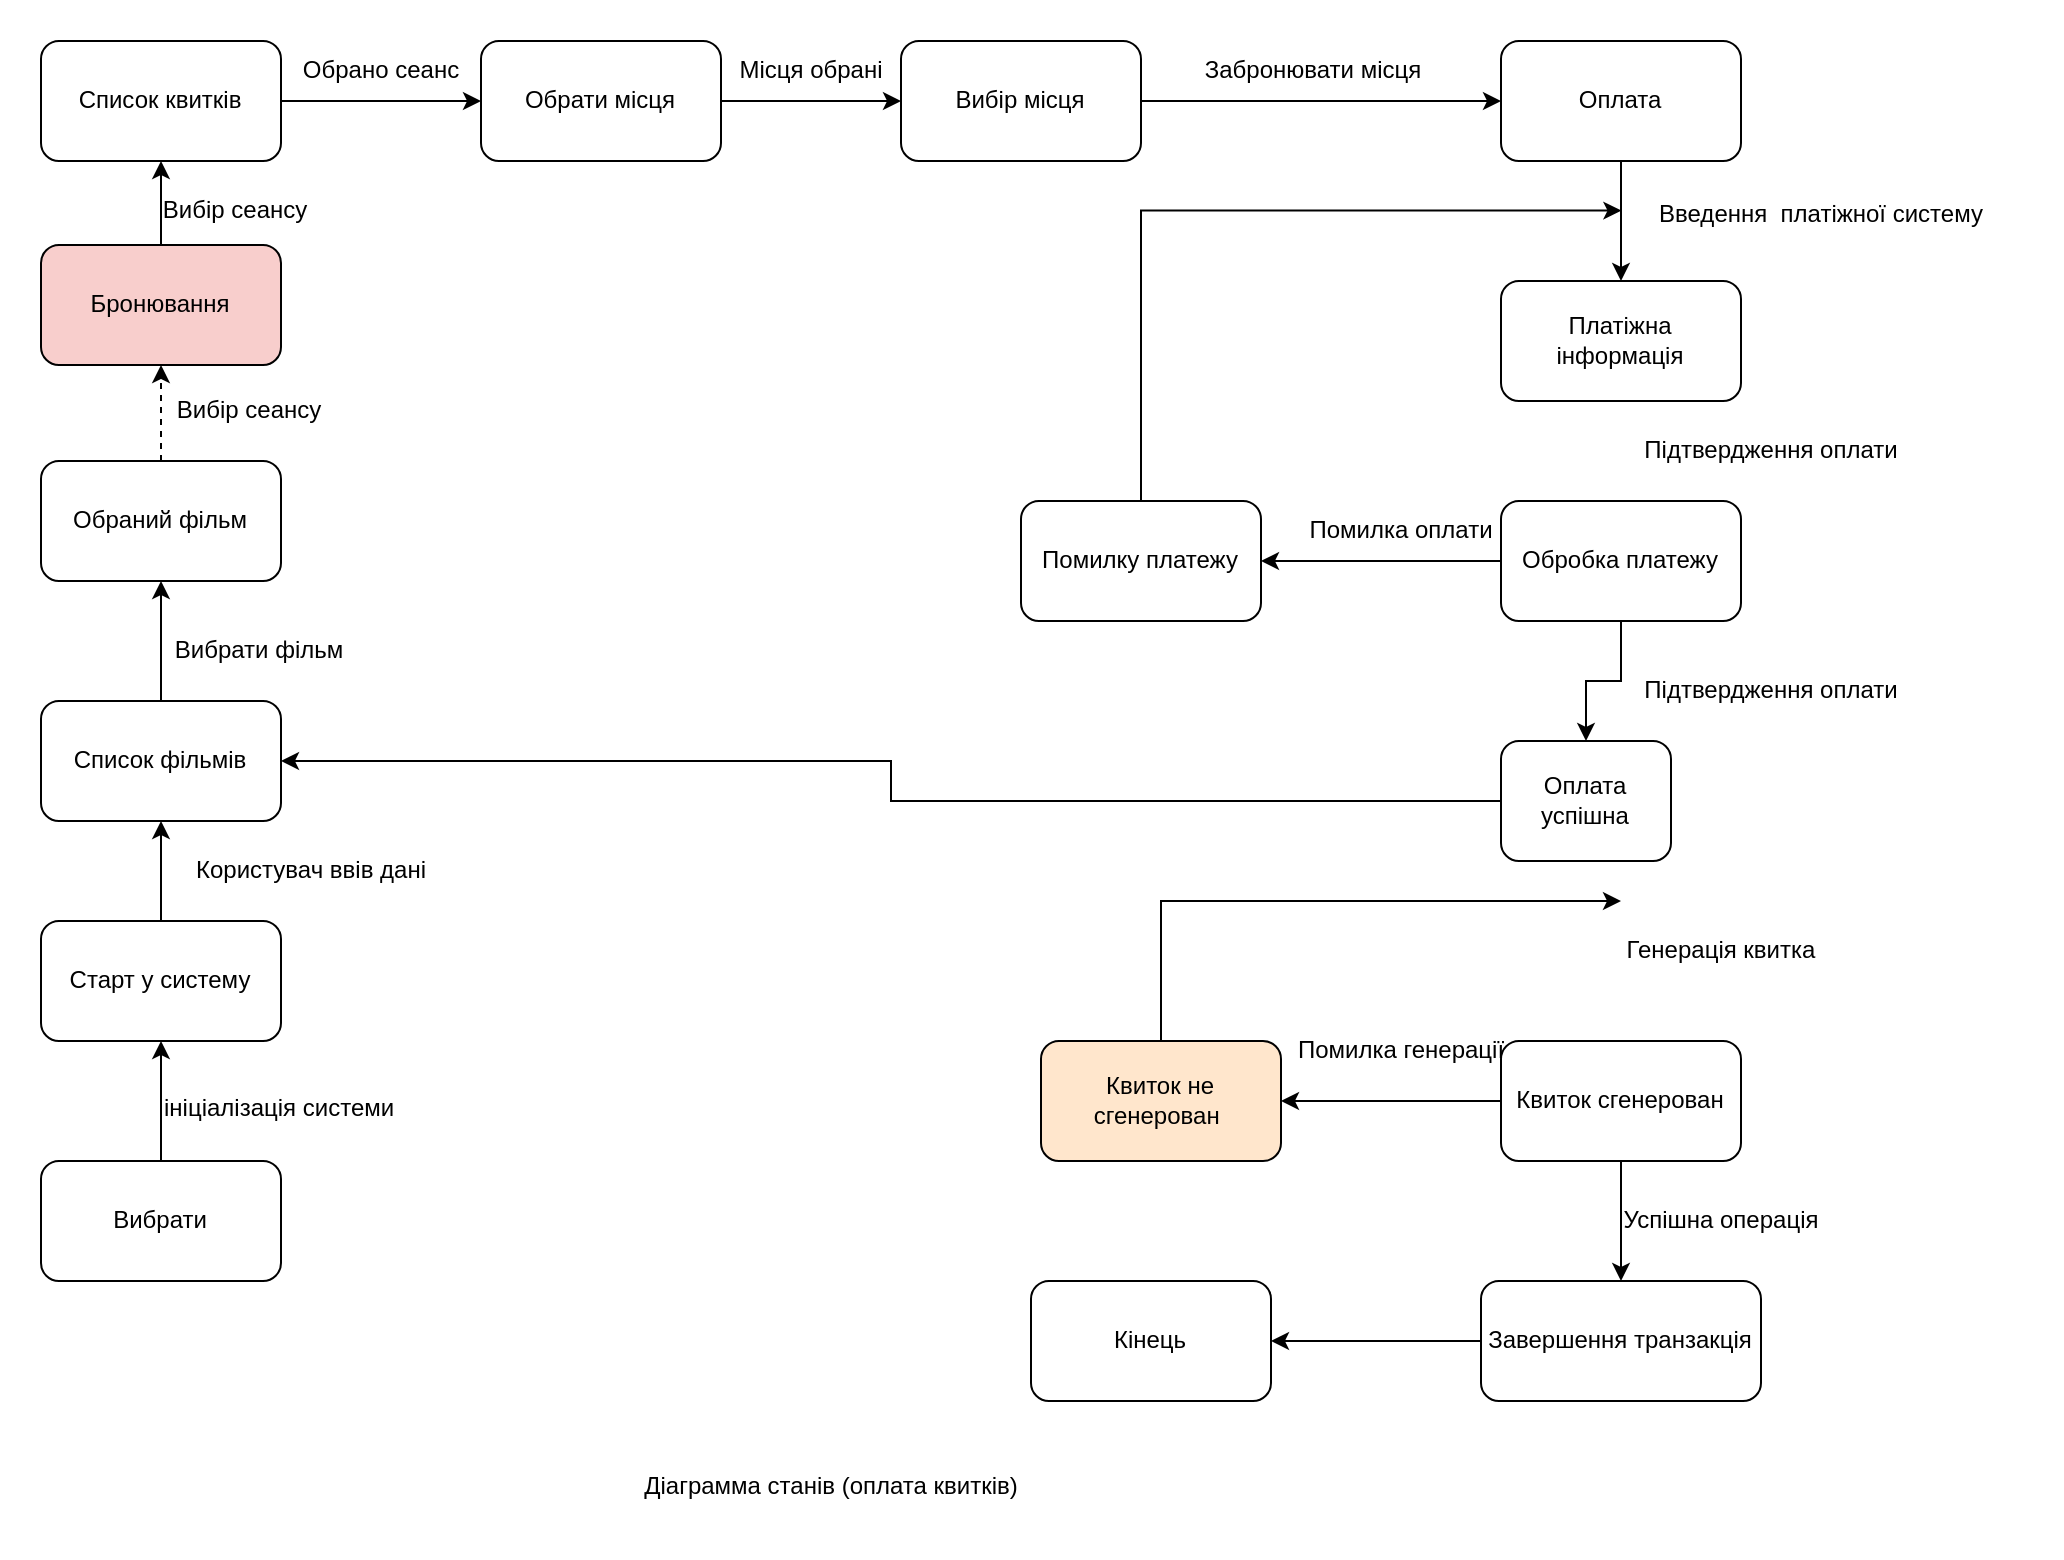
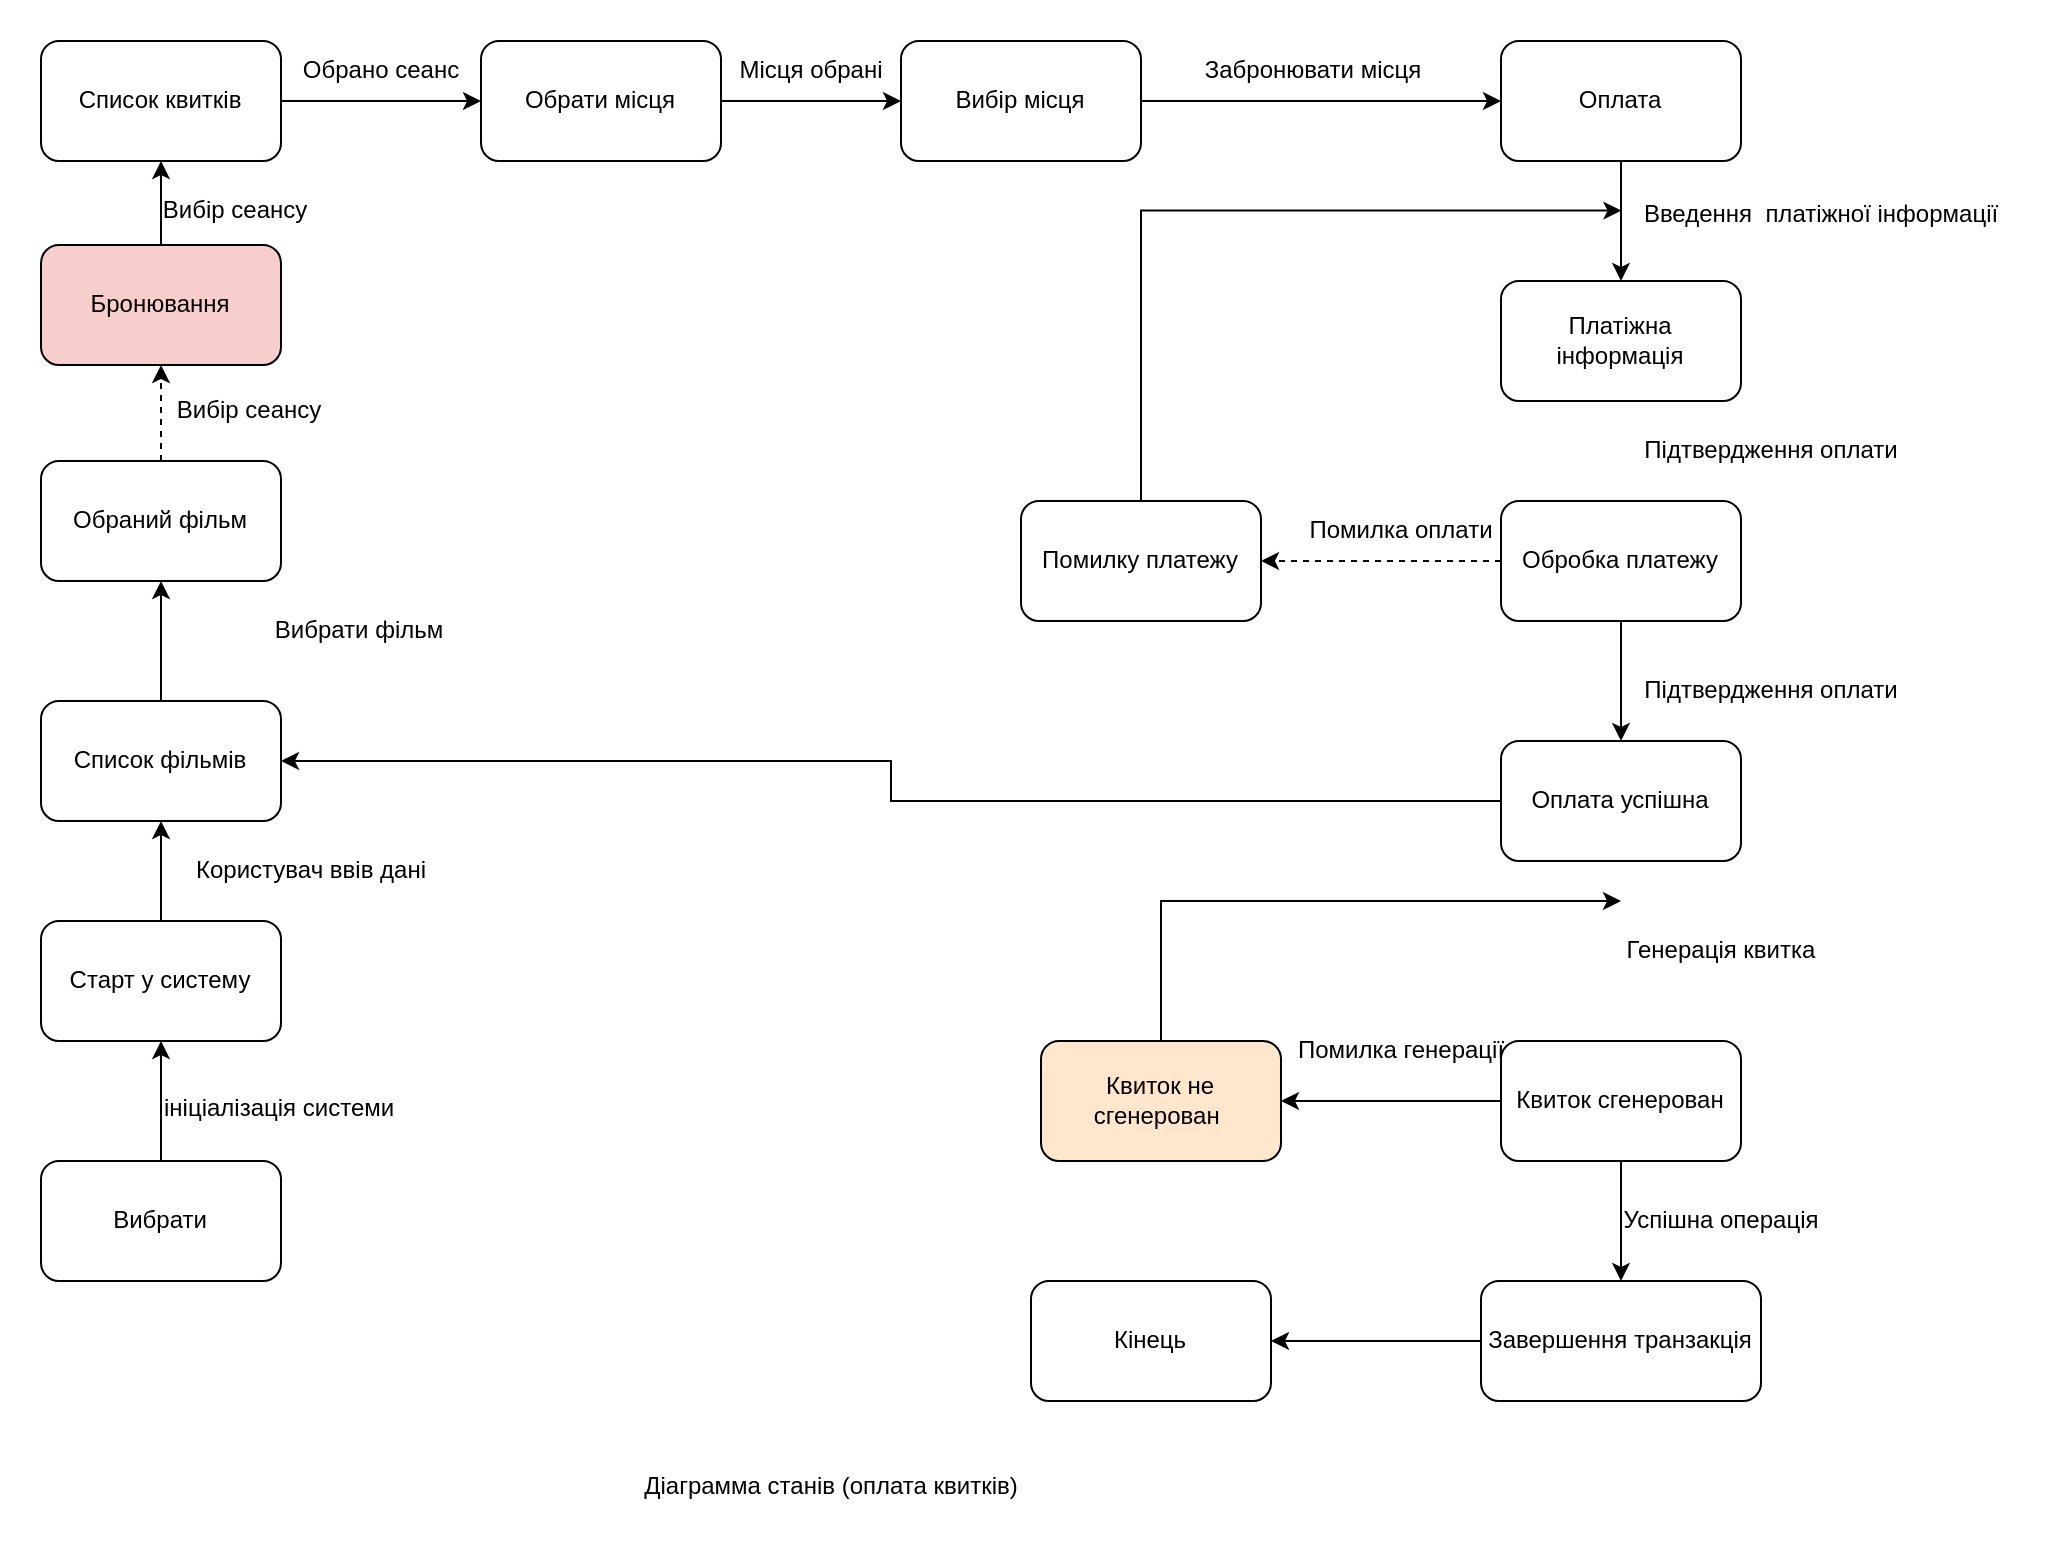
- <mxCell id="13" value="Введення&amp;nbsp; платіжної систему" style="text;html=1;align=center;verticalAlign=middle;resizable=0;points=[];autosize=1;strokeColor=none;fillColor=none;" parent="1" vertex="1"><mxGeometry x="810" y="92" width="200" height="30" as="geometry" /></mxCell>
+ <mxCell id="13" value="Введення&amp;nbsp; платіжної інформації" style="text;html=1;align=center;verticalAlign=middle;resizable=0;points=[];autosize=1;strokeColor=none;fillColor=none;" parent="1" vertex="1"><mxGeometry x="810" y="92" width="200" height="30" as="geometry" /></mxCell>
- <mxCell id="15" style="edgeStyle=orthogonalEdgeStyle;rounded=0;orthogonalLoop=1;jettySize=auto;html=1;entryX=1;entryY=0.5;entryDx=0;entryDy=0;" parent="1" source="16" target="17" edge="1"><mxGeometry relative="1" as="geometry" /></mxCell>
+ <mxCell id="15" style="edgeStyle=orthogonalEdgeStyle;rounded=0;orthogonalLoop=1;jettySize=auto;html=1;entryX=1;entryY=0.5;entryDx=0;entryDy=0;dashed=1;" parent="1" source="16" target="17" edge="1"><mxGeometry relative="1" as="geometry" /></mxCell>
- <mxCell id="29" value="Вибрати фільм" style="text;html=1;align=center;verticalAlign=middle;resizable=0;points=[];autosize=1;strokeColor=none;fillColor=none;" parent="1" vertex="1"><mxGeometry x="74" y="310" width="110" height="30" as="geometry" /></mxCell>
+ <mxCell id="29" value="Вибрати фільм" style="text;html=1;align=center;verticalAlign=middle;resizable=0;points=[];autosize=1;strokeColor=none;fillColor=none;" parent="1" vertex="1"><mxGeometry x="124" y="300" width="110" height="30" as="geometry" /></mxCell>
- <mxCell id="19" value="Оплата успішна" style="rounded=1;whiteSpace=wrap;html=1;" parent="1" vertex="1"><mxGeometry x="750" y="370" width="85" height="60" as="geometry" /></mxCell>
+ <mxCell id="19" value="Оплата успішна" style="rounded=1;whiteSpace=wrap;html=1;" parent="1" vertex="1"><mxGeometry x="750" y="370" width="120" height="60" as="geometry" /></mxCell>
